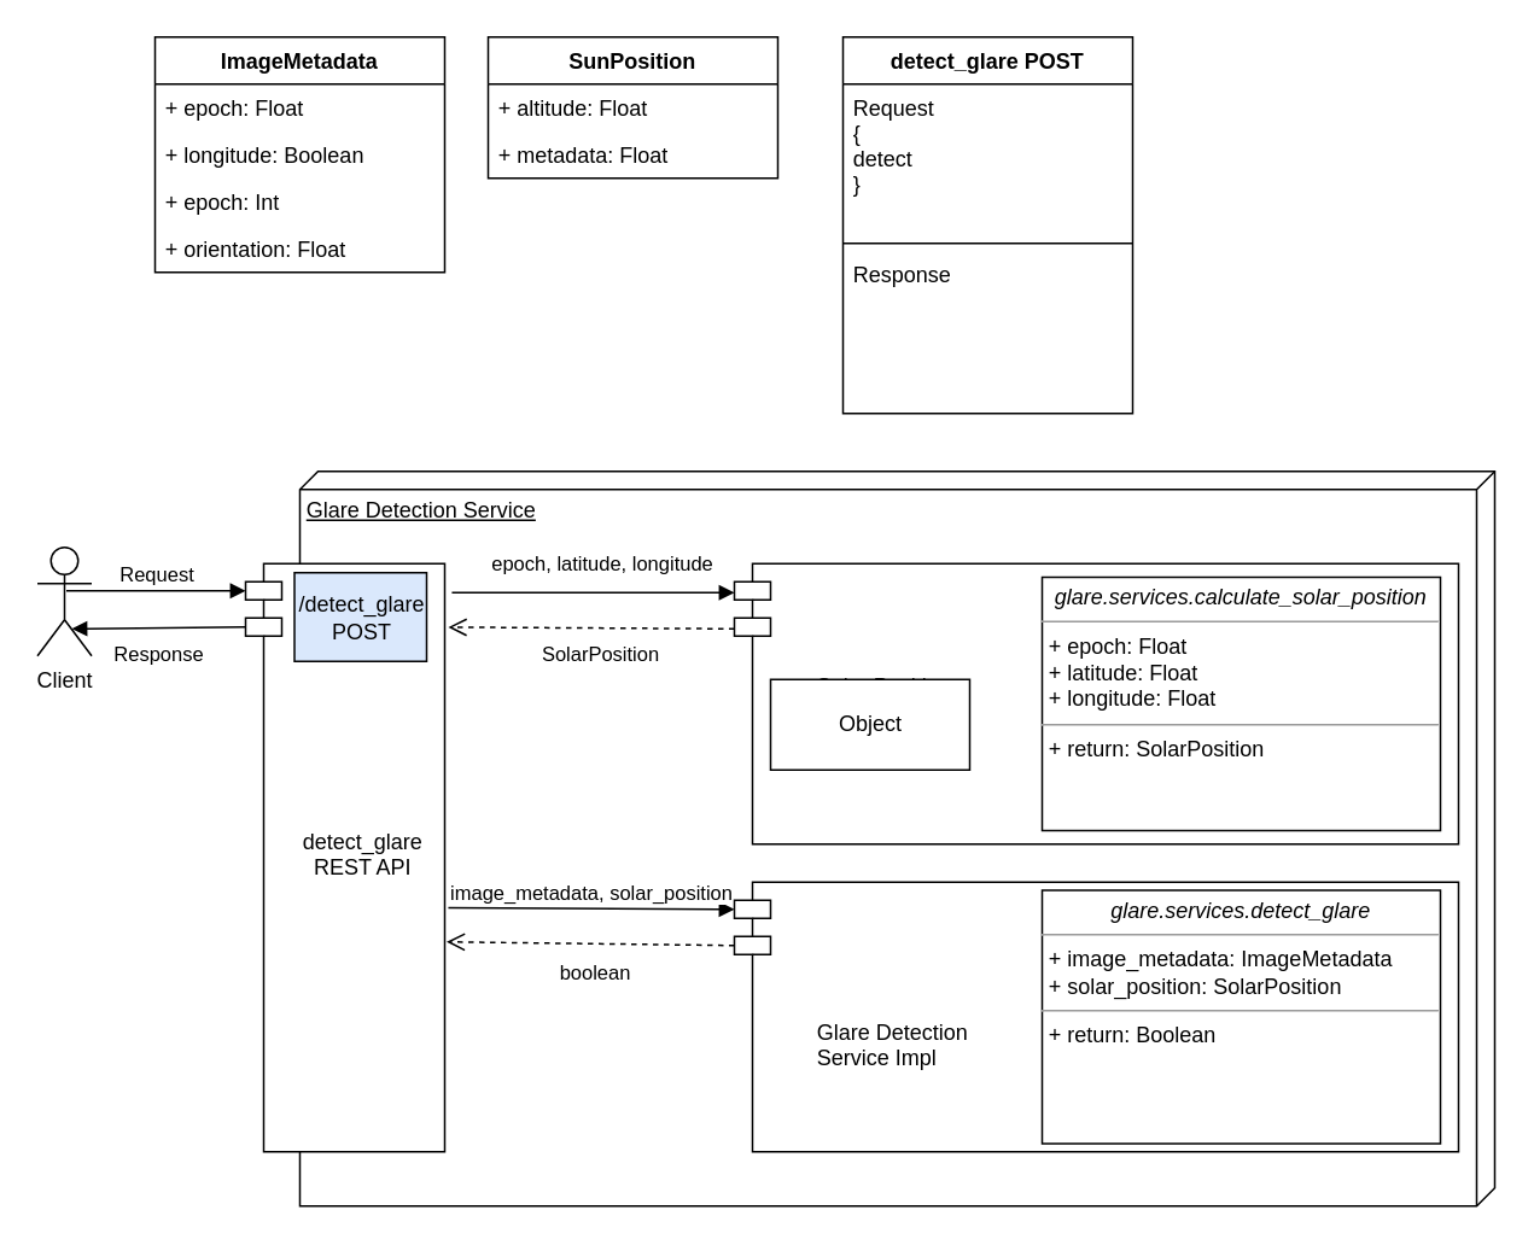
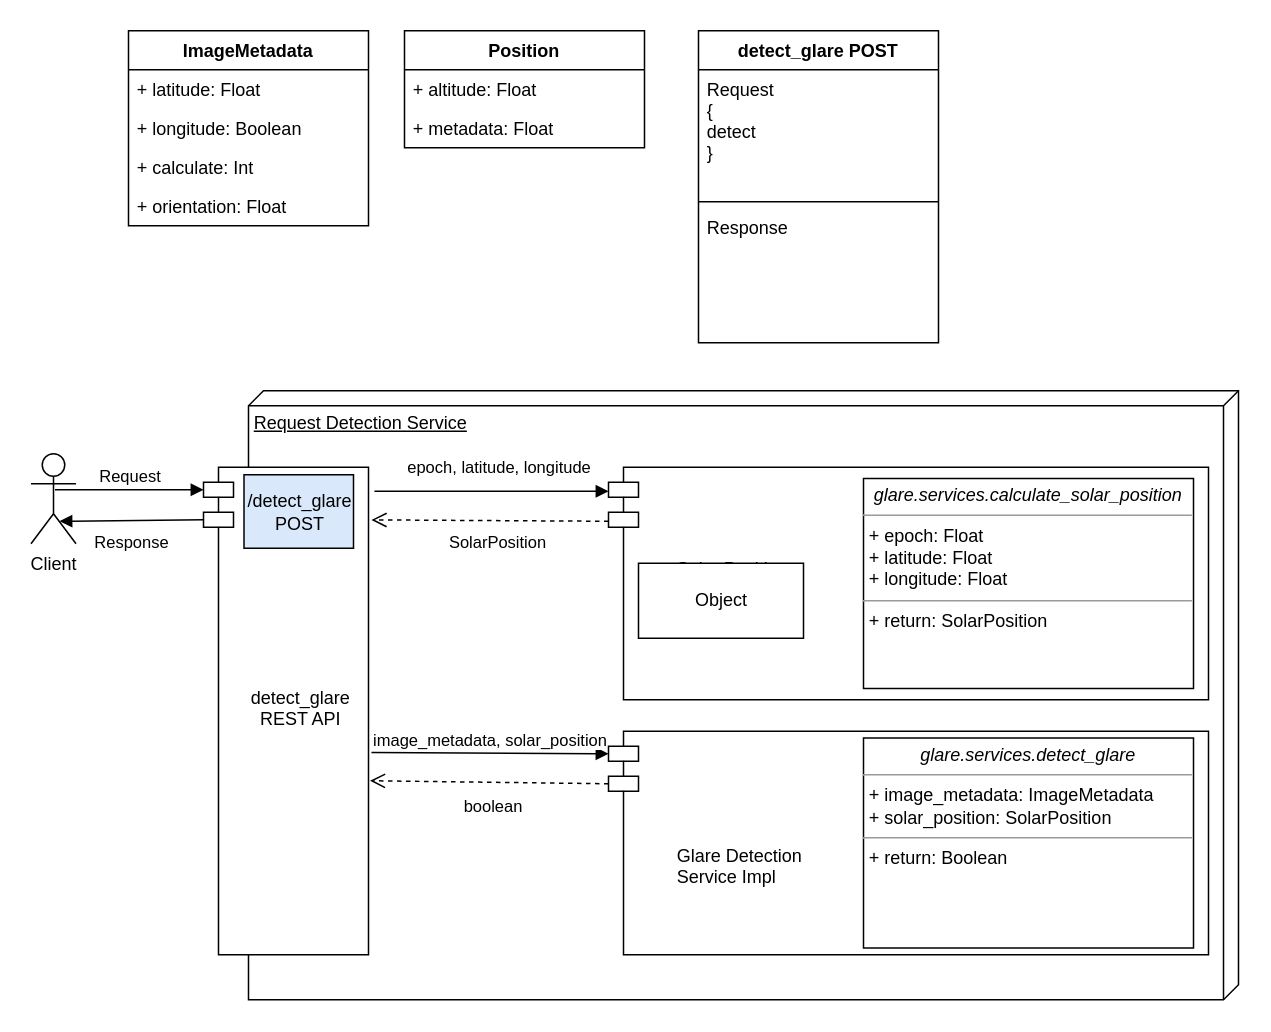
- <mxCell id="17" value="SunPosition" style="swimlane;fontStyle=1;align=center;verticalAlign=top;childLayout=stackLayout;horizontal=1;startSize=26;horizontalStack=0;resizeParent=1;resizeParentMax=0;resizeLast=0;collapsible=1;marginBottom=0;" vertex="1" parent="1"><mxGeometry x="269" y="20" width="160" height="78" as="geometry"><mxRectangle x="70" y="30" width="120" height="26" as="alternateBounds" /></mxGeometry></mxCell>
+ <mxCell id="17" value="Position" style="swimlane;fontStyle=1;align=center;verticalAlign=top;childLayout=stackLayout;horizontal=1;startSize=26;horizontalStack=0;resizeParent=1;resizeParentMax=0;resizeLast=0;collapsible=1;marginBottom=0;" vertex="1" parent="1"><mxGeometry x="269" y="20" width="160" height="78" as="geometry"><mxRectangle x="70" y="30" width="120" height="26" as="alternateBounds" /></mxGeometry></mxCell>
- <mxCell id="3" value="+ epoch: Float" style="text;strokeColor=none;fillColor=none;align=left;verticalAlign=top;spacingLeft=4;spacingRight=4;overflow=hidden;rotatable=0;points=[[0,0.5],[1,0.5]];portConstraint=eastwest;" vertex="1" parent="2"><mxGeometry y="26" width="160" height="26" as="geometry" /></mxCell>
+ <mxCell id="3" value="+ latitude: Float" style="text;strokeColor=none;fillColor=none;align=left;verticalAlign=top;spacingLeft=4;spacingRight=4;overflow=hidden;rotatable=0;points=[[0,0.5],[1,0.5]];portConstraint=eastwest;" vertex="1" parent="2"><mxGeometry y="26" width="160" height="26" as="geometry" /></mxCell>
- <mxCell id="5" value="+ epoch: Int" style="text;strokeColor=none;fillColor=none;align=left;verticalAlign=top;spacingLeft=4;spacingRight=4;overflow=hidden;rotatable=0;points=[[0,0.5],[1,0.5]];portConstraint=eastwest;" vertex="1" parent="2"><mxGeometry y="78" width="160" height="26" as="geometry" /></mxCell>
+ <mxCell id="5" value="+ calculate: Int" style="text;strokeColor=none;fillColor=none;align=left;verticalAlign=top;spacingLeft=4;spacingRight=4;overflow=hidden;rotatable=0;points=[[0,0.5],[1,0.5]];portConstraint=eastwest;" vertex="1" parent="2"><mxGeometry y="78" width="160" height="26" as="geometry" /></mxCell>
- <mxCell id="7" value="Glare Detection Service&lt;br&gt;" style="verticalAlign=top;align=left;spacingTop=8;spacingLeft=2;spacingRight=12;shape=cube;size=10;direction=south;fontStyle=4;html=1;" vertex="1" parent="1"><mxGeometry x="165" y="260" width="660" height="406" as="geometry" /></mxCell>
+ <mxCell id="7" value="Request Detection Service&lt;br&gt;" style="verticalAlign=top;align=left;spacingTop=8;spacingLeft=2;spacingRight=12;shape=cube;size=10;direction=south;fontStyle=4;html=1;" vertex="1" parent="1"><mxGeometry x="165" y="260" width="660" height="406" as="geometry" /></mxCell>
